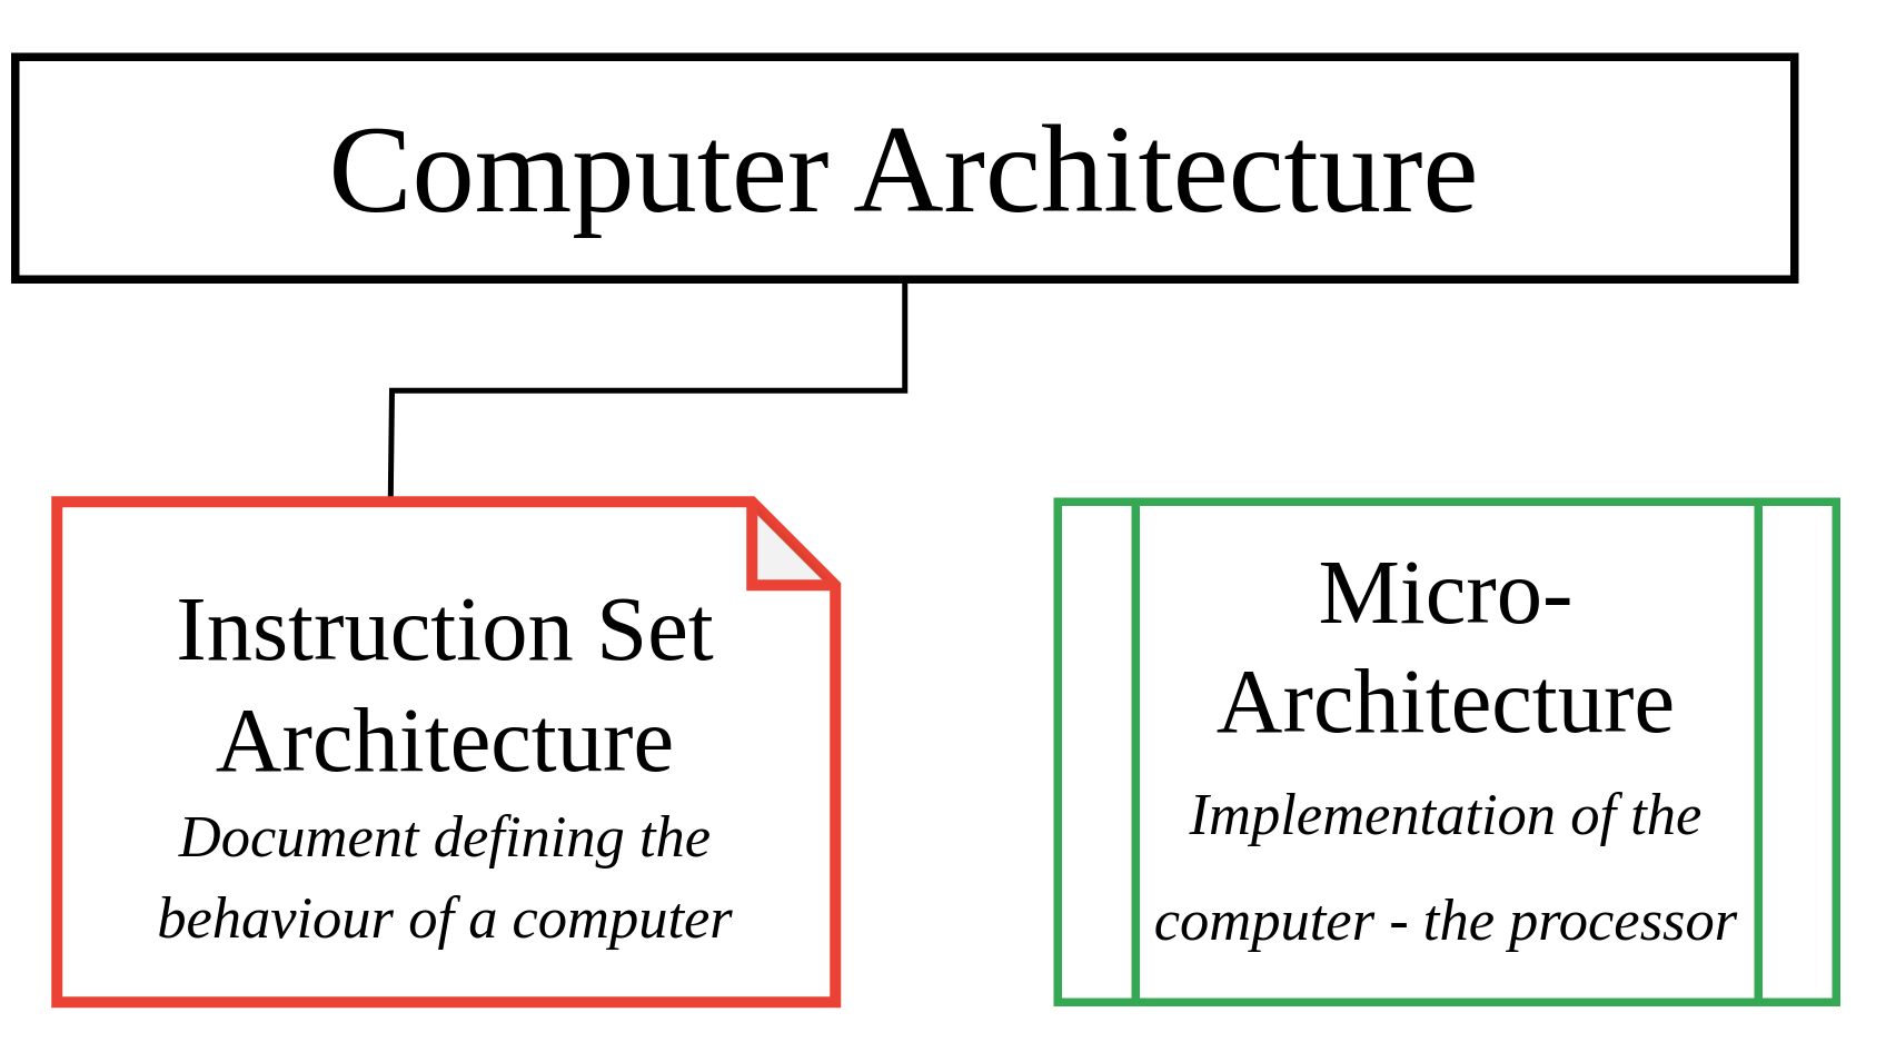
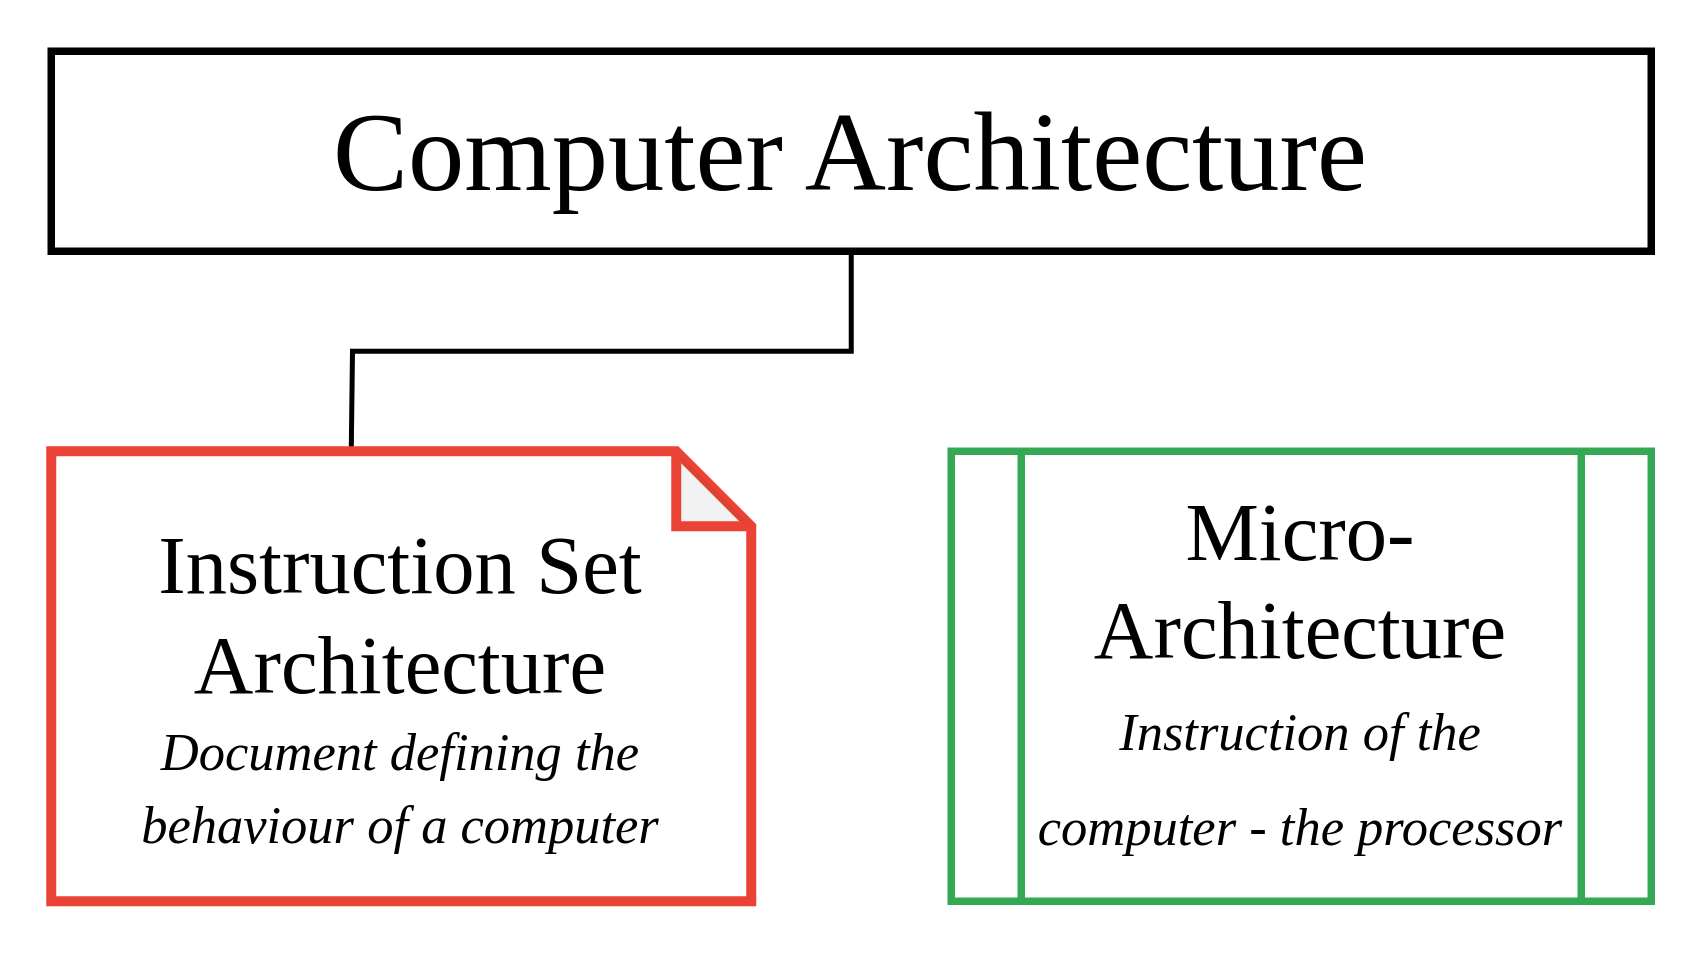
- <mxCell id="3" value="&lt;font style=&quot;font-size: 45px&quot;&gt;Computer Architecture&lt;/font&gt;" style="rounded=0;whiteSpace=wrap;html=1;strokeColor=#000000;fillColor=#FFFFFF;fontFamily=Computer Modern;fontSize=29;fontColor=#000000;strokeWidth=3;" parent="1" vertex="1"><mxGeometry x="5" y="20" width="640" height="80" as="geometry" /></mxCell>
+ <mxCell id="3" value="&lt;font style=&quot;font-size: 45px&quot;&gt;Computer Architecture&lt;/font&gt;" style="rounded=0;whiteSpace=wrap;html=1;strokeColor=#000000;fillColor=#FFFFFF;fontFamily=Computer Modern;fontSize=29;fontColor=#000000;strokeWidth=3;" parent="1" vertex="1"><mxGeometry x="20" y="20" width="640" height="80" as="geometry" /></mxCell>
- <mxCell id="6" value="&lt;span style=&quot;font-size: 33px&quot;&gt;Micro-&lt;br&gt;Architecture&lt;br&gt;&lt;/span&gt;&lt;i style=&quot;font-size: 21px&quot;&gt;Implementation of the computer - the processor&lt;/i&gt;&lt;span style=&quot;font-size: 33px&quot;&gt;&lt;br&gt;&lt;/span&gt;" style="shape=process;whiteSpace=wrap;html=1;backgroundOutline=1;strokeColor=#34A853;strokeWidth=3;fillColor=#FFFFFF;fontFamily=Computer Modern;fontSize=29;fontColor=#000000;" parent="1" vertex="1"><mxGeometry x="380" y="180" width="280" height="180" as="geometry" /></mxCell>
+ <mxCell id="6" value="&lt;span style=&quot;font-size: 33px&quot;&gt;Micro-&lt;br&gt;Architecture&lt;br&gt;&lt;/span&gt;&lt;i style=&quot;font-size: 21px&quot;&gt;Instruction of the computer - the processor&lt;/i&gt;&lt;span style=&quot;font-size: 33px&quot;&gt;&lt;br&gt;&lt;/span&gt;" style="shape=process;whiteSpace=wrap;html=1;backgroundOutline=1;strokeColor=#34A853;strokeWidth=3;fillColor=#FFFFFF;fontFamily=Computer Modern;fontSize=29;fontColor=#000000;" parent="1" vertex="1"><mxGeometry x="380" y="180" width="280" height="180" as="geometry" /></mxCell>
